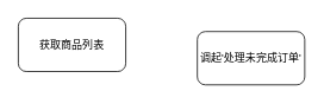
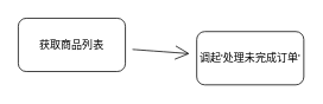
+ <mxCell id="2" value="" style="edgeStyle=none;curved=1;rounded=0;orthogonalLoop=1;jettySize=auto;html=1;endArrow=open;startSize=14;endSize=14;sourcePerimeterSpacing=8;targetPerimeterSpacing=8;" edge="1" parent="1" source="3" target="4"><mxGeometry relative="1" as="geometry" /></mxCell>
